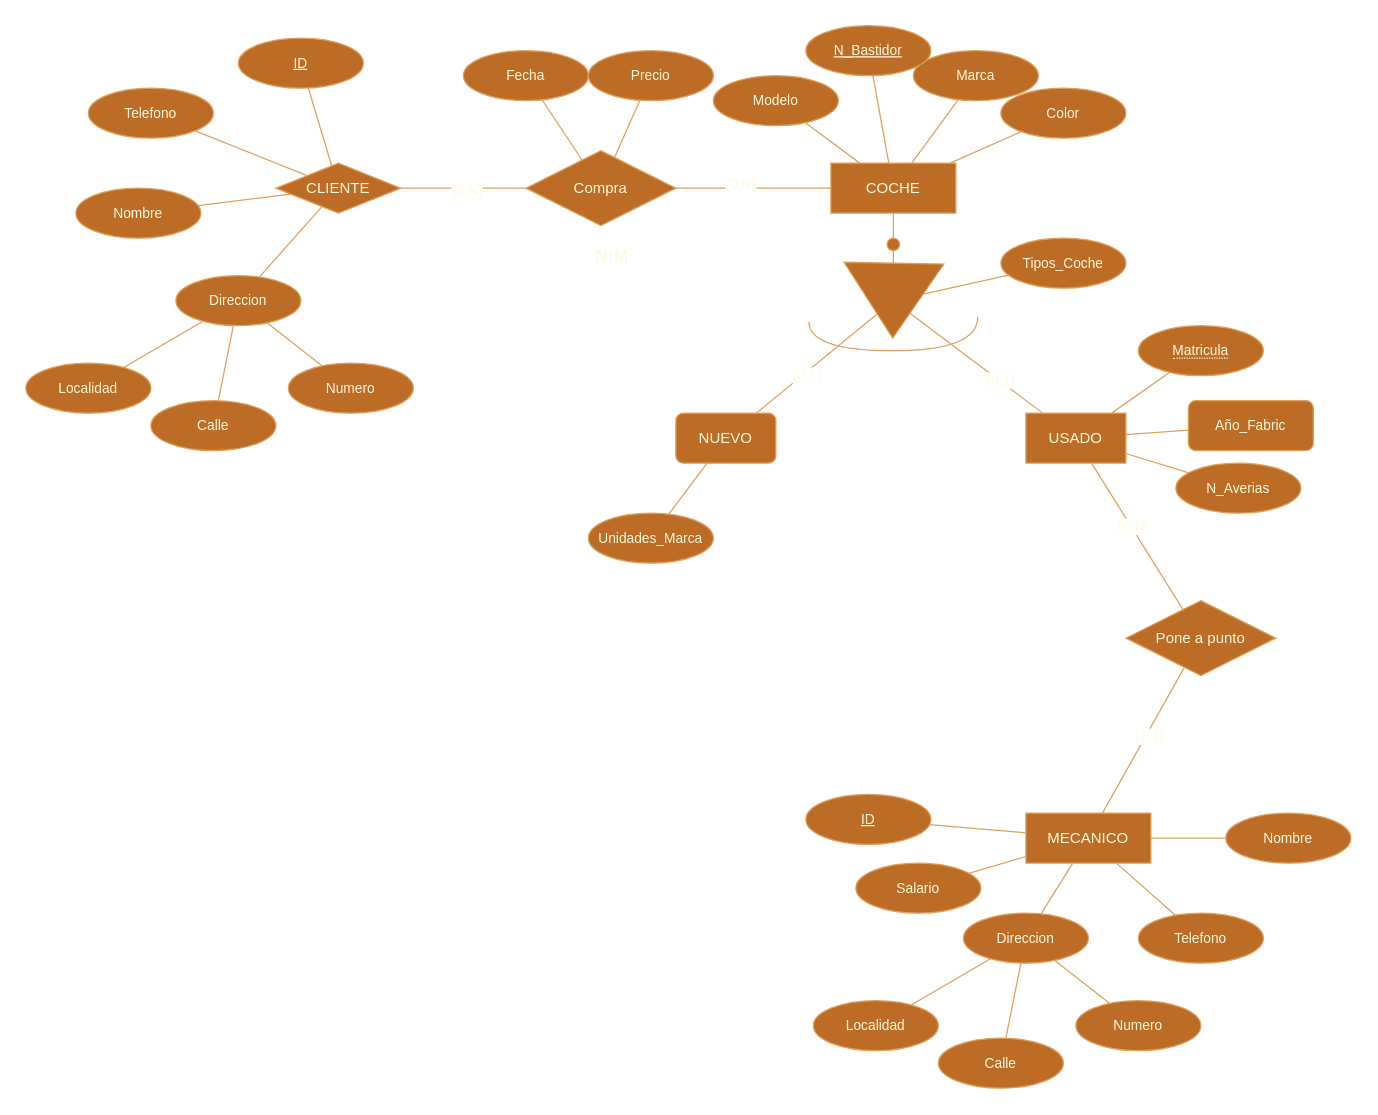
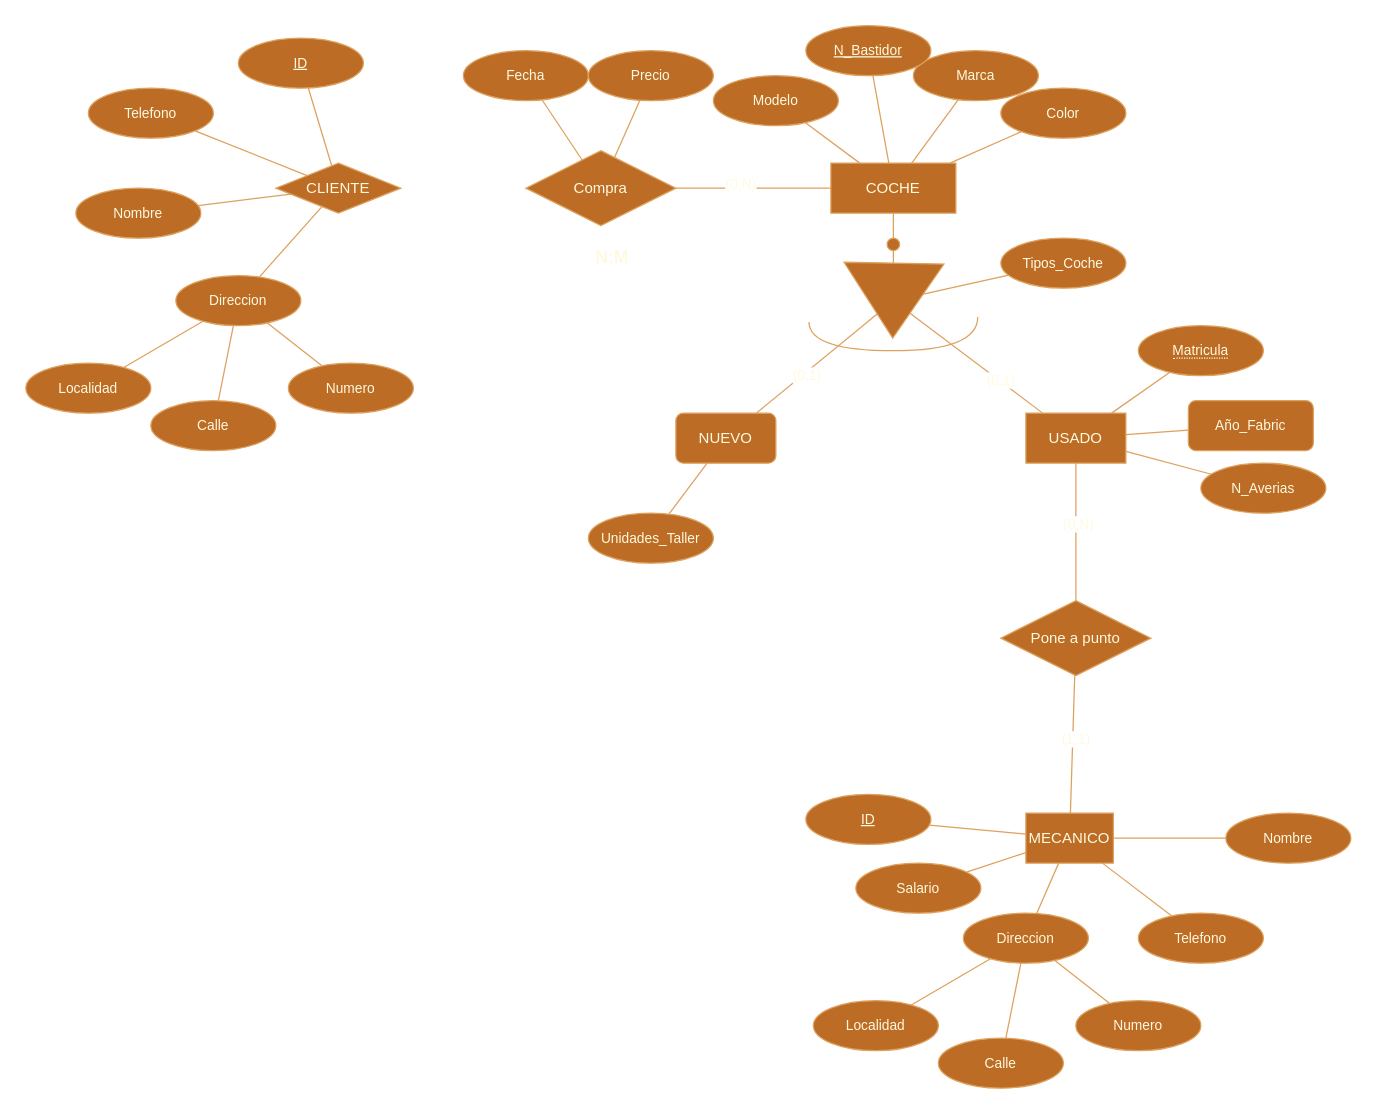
- <mxCell id="25" style="rounded=0;orthogonalLoop=1;jettySize=auto;html=1;strokeColor=#DDA15E;fontColor=#FEFAE0;fillColor=#BC6C25;endArrow=none;endFill=0;" edge="1" parent="1" source="31" target="42"><mxGeometry relative="1" as="geometry" /></mxCell>
- <mxCell id="26" value="(0,N)" style="edgeLabel;html=1;align=center;verticalAlign=middle;resizable=0;points=[];fontSize=11;fontFamily=Helvetica;fontColor=#FEFAE0;" vertex="1" connectable="0" parent="25"><mxGeometry x="0.04" y="-2" relative="1" as="geometry"><mxPoint as="offset" /></mxGeometry></mxCell>
- <mxCell id="49" value="N_Averias" style="ellipse;whiteSpace=wrap;html=1;align=center;strokeColor=#DDA15E;fontFamily=Helvetica;fontSize=11;fontColor=#FEFAE0;fillColor=#BC6C25;" vertex="1" parent="1"><mxGeometry x="940" y="370" width="100" height="40" as="geometry" /></mxCell>
+ <mxCell id="49" value="N_Averias" style="ellipse;whiteSpace=wrap;html=1;align=center;strokeColor=#DDA15E;fontFamily=Helvetica;fontSize=11;fontColor=#FEFAE0;fillColor=#BC6C25;" vertex="1" parent="1"><mxGeometry x="960" y="370" width="100" height="40" as="geometry" /></mxCell>
- <mxCell id="46" value="Unidades_Marca" style="ellipse;whiteSpace=wrap;html=1;align=center;strokeColor=#DDA15E;fontFamily=Helvetica;fontSize=11;fontColor=#FEFAE0;fillColor=#BC6C25;" vertex="1" parent="1"><mxGeometry x="470" y="410" width="100" height="40" as="geometry" /></mxCell>
+ <mxCell id="46" value="Unidades_Taller" style="ellipse;whiteSpace=wrap;html=1;align=center;strokeColor=#DDA15E;fontFamily=Helvetica;fontSize=11;fontColor=#FEFAE0;fillColor=#BC6C25;" vertex="1" parent="1"><mxGeometry x="470" y="410" width="100" height="40" as="geometry" /></mxCell>
- <mxCell id="45" value="Pone a punto" style="shape=rhombus;perimeter=rhombusPerimeter;whiteSpace=wrap;html=1;align=center;strokeColor=#DDA15E;fontColor=#FEFAE0;fillColor=#BC6C25;" vertex="1" parent="1"><mxGeometry x="900" y="480" width="120" height="60" as="geometry" /></mxCell>
+ <mxCell id="45" value="Pone a punto" style="shape=rhombus;perimeter=rhombusPerimeter;whiteSpace=wrap;html=1;align=center;strokeColor=#DDA15E;fontColor=#FEFAE0;fillColor=#BC6C25;" vertex="1" parent="1"><mxGeometry x="800" y="480" width="120" height="60" as="geometry" /></mxCell>
- <mxCell id="37" value="MECANICO" style="whiteSpace=wrap;html=1;align=center;strokeColor=#DDA15E;fontColor=#FEFAE0;fillColor=#BC6C25;" vertex="1" parent="1"><mxGeometry x="820" y="650" width="100" height="40" as="geometry" /></mxCell>
+ <mxCell id="37" value="MECANICO" style="whiteSpace=wrap;html=1;align=center;strokeColor=#DDA15E;fontColor=#FEFAE0;fillColor=#BC6C25;" vertex="1" parent="1"><mxGeometry x="820" y="650" width="70" height="40" as="geometry" /></mxCell>
